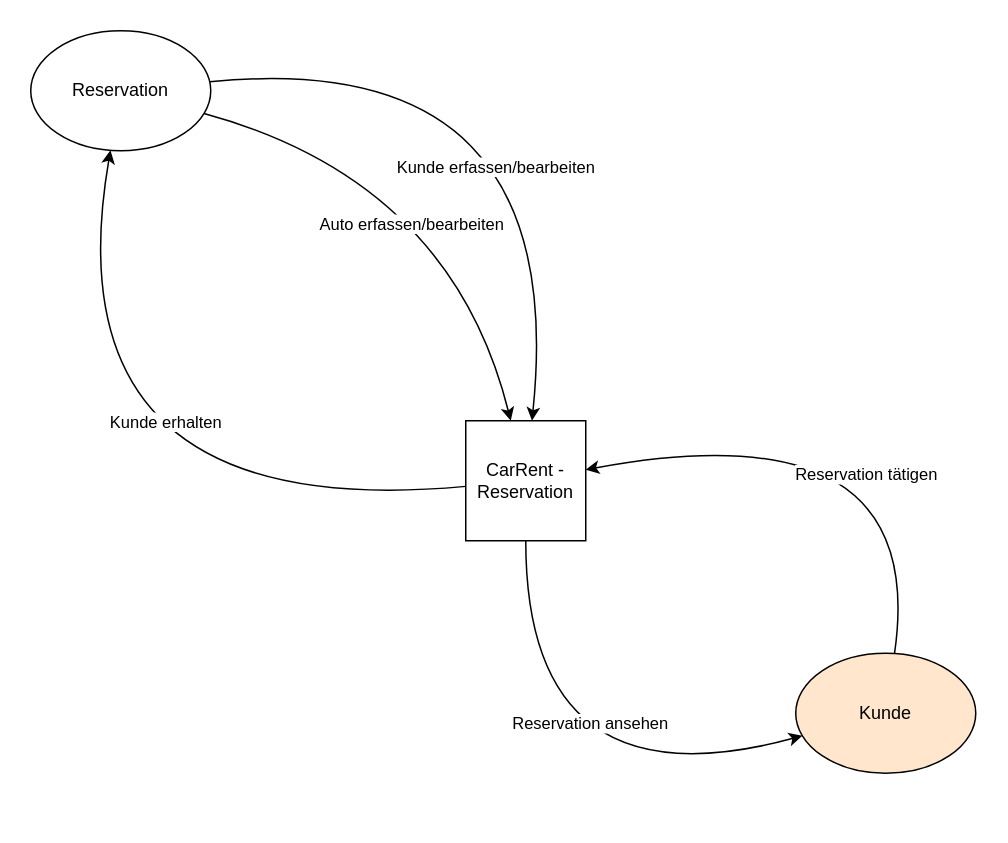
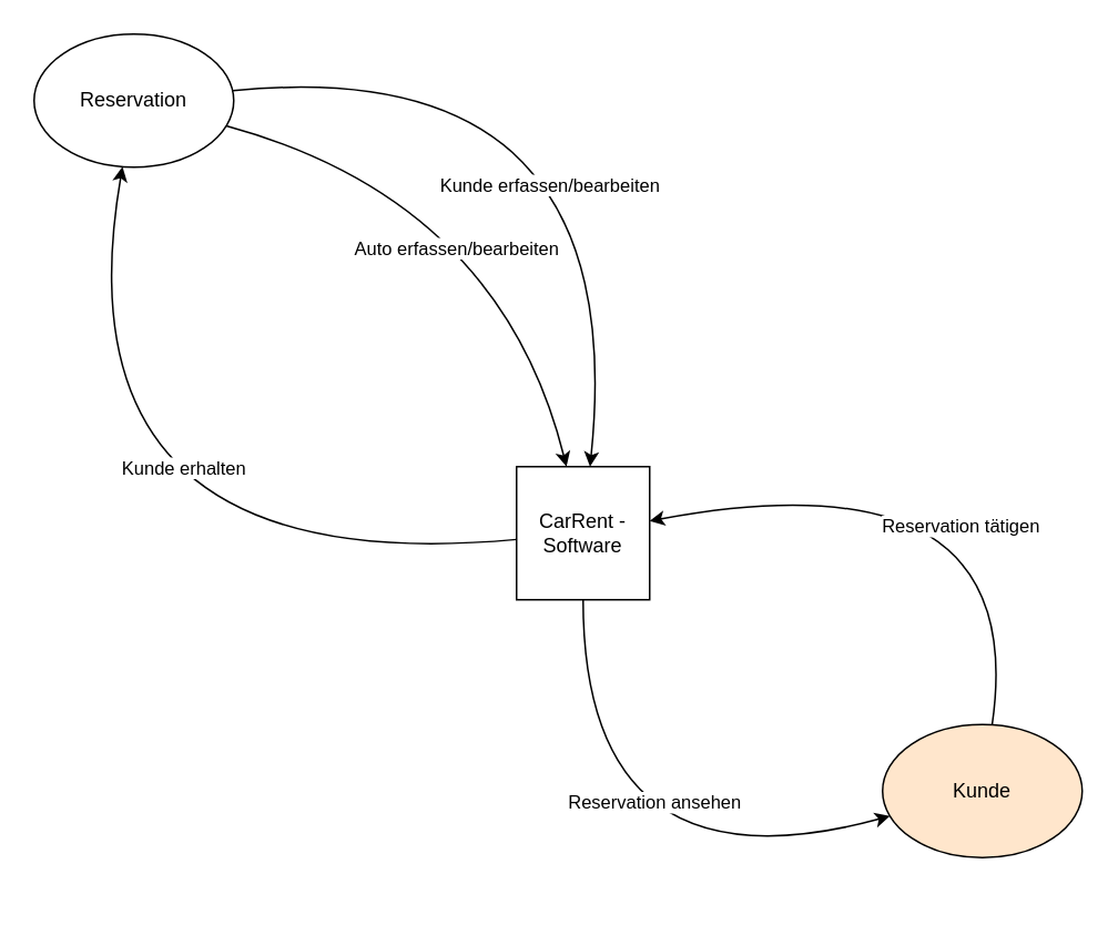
- <mxCell id="2" value="CarRent - Reservation" style="whiteSpace=wrap;html=1;aspect=fixed;" vertex="1" parent="1"><mxGeometry x="310" y="280" width="80" height="80" as="geometry" /></mxCell>
+ <mxCell id="2" value="CarRent - Software" style="whiteSpace=wrap;html=1;aspect=fixed;" vertex="1" parent="1"><mxGeometry x="310" y="280" width="80" height="80" as="geometry" /></mxCell>
